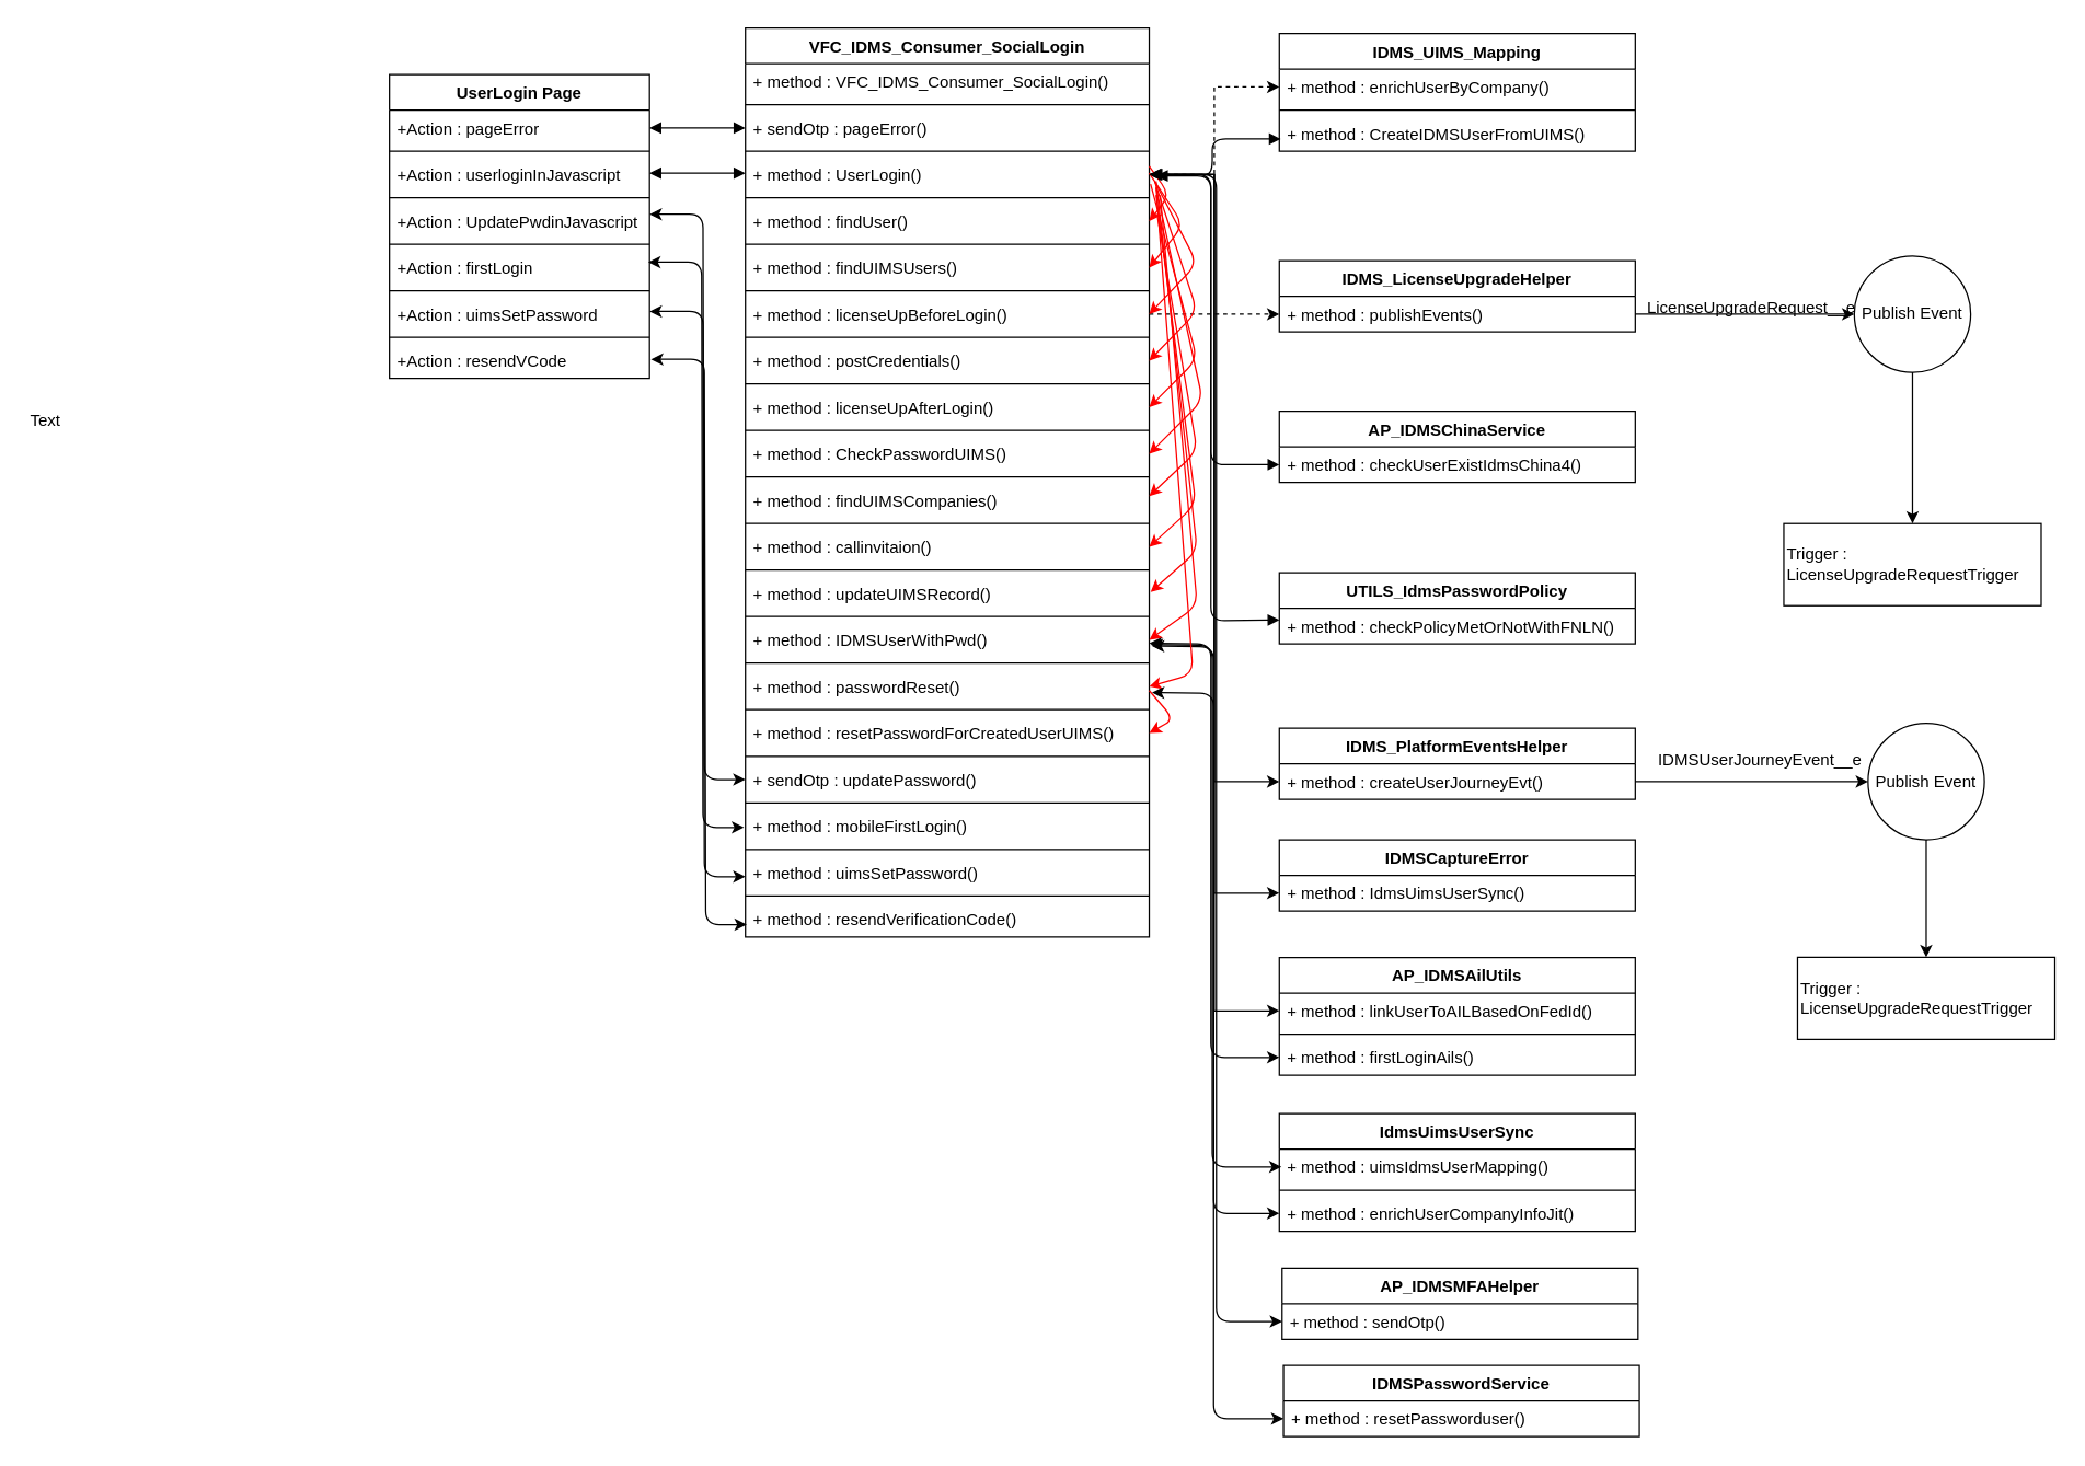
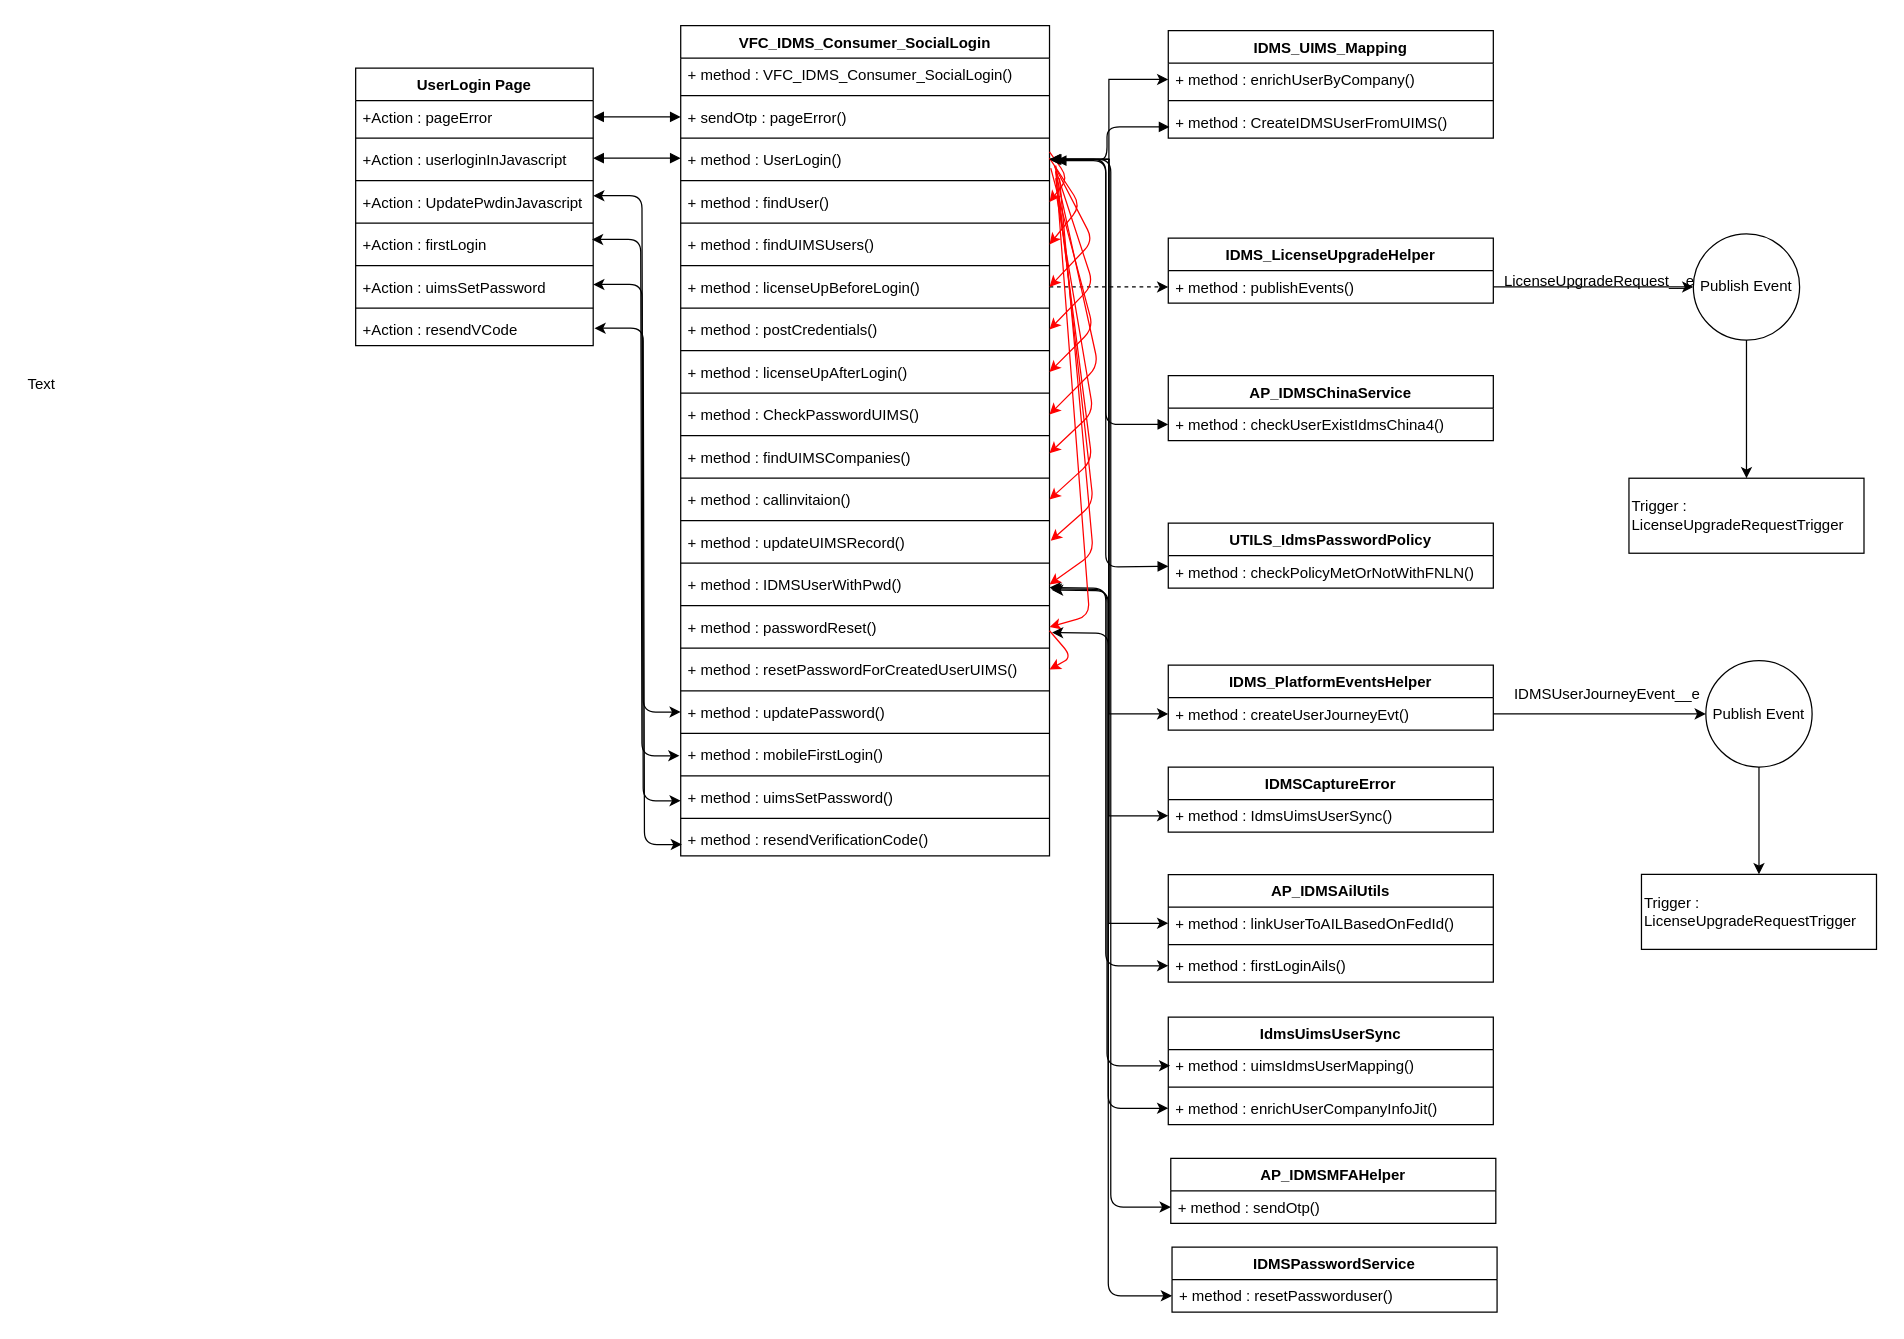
- <mxCell id="64" style="edgeStyle=orthogonalEdgeStyle;rounded=0;orthogonalLoop=1;jettySize=auto;html=1;entryX=0;entryY=0.5;entryDx=0;entryDy=0;dashed=1;" parent="1" source="15" target="7" edge="1"><mxGeometry relative="1" as="geometry" /></mxCell>
+ <mxCell id="64" style="edgeStyle=orthogonalEdgeStyle;rounded=0;orthogonalLoop=1;jettySize=auto;html=1;entryX=0;entryY=0.5;entryDx=0;entryDy=0;" parent="1" source="15" target="7" edge="1"><mxGeometry relative="1" as="geometry" /></mxCell>
- <mxCell id="41" value="+ sendOtp : updatePassword()" style="text;strokeColor=none;fillColor=none;align=left;verticalAlign=top;spacingLeft=4;spacingRight=4;overflow=hidden;rotatable=0;points=[[0,0.5],[1,0.5]];portConstraint=eastwest;" vertex="1" parent="10"><mxGeometry y="536" width="295" height="26" as="geometry" /></mxCell>
+ <mxCell id="41" value="+ method : updatePassword()" style="text;strokeColor=none;fillColor=none;align=left;verticalAlign=top;spacingLeft=4;spacingRight=4;overflow=hidden;rotatable=0;points=[[0,0.5],[1,0.5]];portConstraint=eastwest;" vertex="1" parent="10"><mxGeometry y="536" width="295" height="26" as="geometry" /></mxCell>
